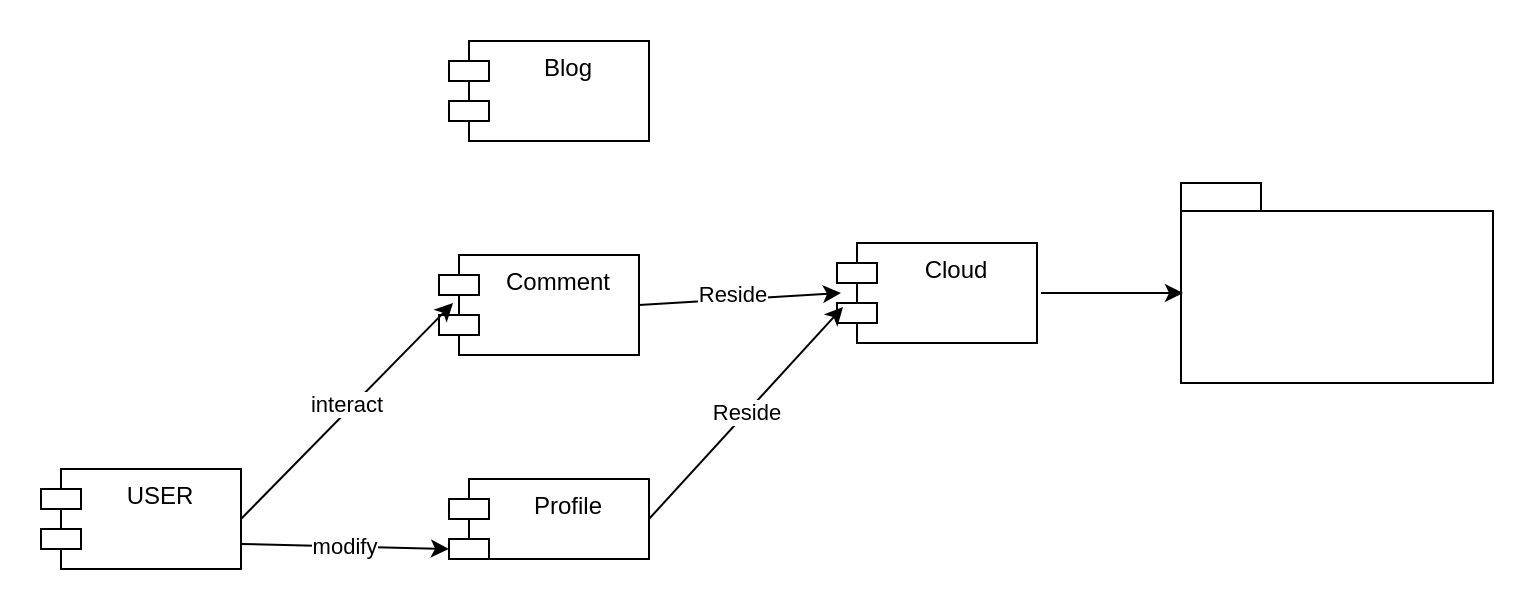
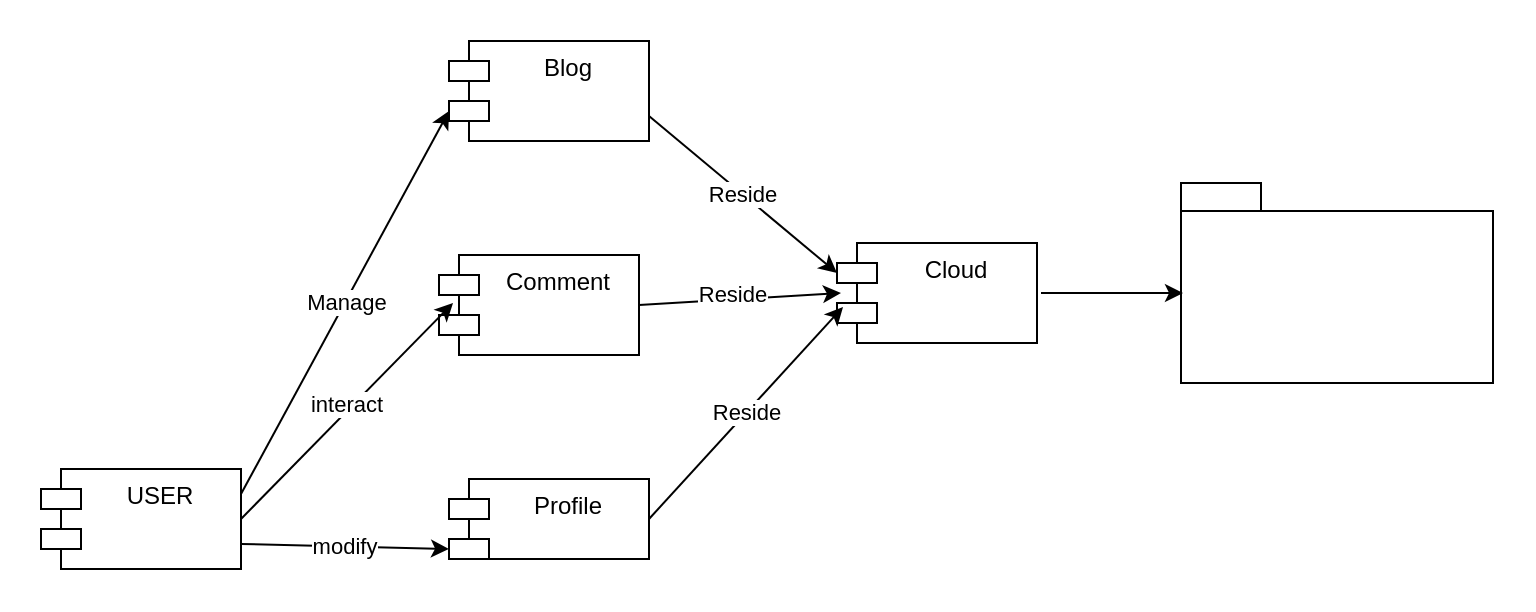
+ <mxCell id="13" value="" style="endArrow=classic;html=1;rounded=0;exitX=1;exitY=0.75;exitDx=0;exitDy=0;entryX=0;entryY=0;entryDx=0;entryDy=15;entryPerimeter=0;" edge="1" parent="1" source="3" target="12"><mxGeometry relative="1" as="geometry"><mxPoint x="130" y="157" as="sourcePoint" /><mxPoint x="234" y="65" as="targetPoint" /></mxGeometry></mxCell>
+ <mxCell id="14" value="Reside" style="edgeLabel;resizable=0;html=1;align=center;verticalAlign=middle;" connectable="0" vertex="1" parent="13"><mxGeometry relative="1" as="geometry" /></mxCell>
+ <mxCell id="6" value="" style="endArrow=classic;html=1;rounded=0;exitX=1;exitY=0.25;exitDx=0;exitDy=0;entryX=0;entryY=0;entryDx=0;entryDy=35;entryPerimeter=0;" edge="1" parent="1" source="2" target="3"><mxGeometry relative="1" as="geometry"><mxPoint x="337" y="181" as="sourcePoint" /><mxPoint x="437" y="181" as="targetPoint" /></mxGeometry></mxCell>
+ <mxCell id="7" value="Manage" style="edgeLabel;resizable=0;html=1;align=center;verticalAlign=middle;" connectable="0" vertex="1" parent="6"><mxGeometry relative="1" as="geometry" /></mxCell>
